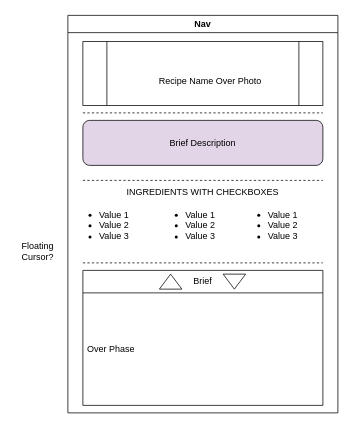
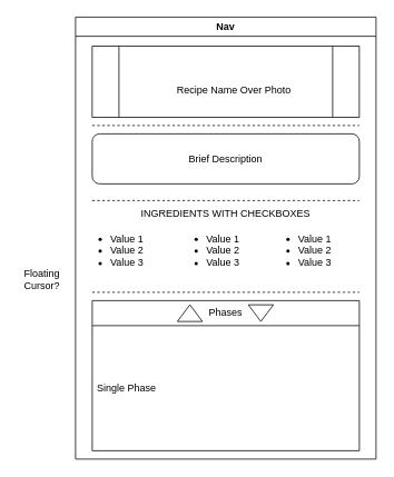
- <mxCell id="8" value="Brief Description" style="rounded=1;whiteSpace=wrap;html=1;fillColor=#e1d5e7;" vertex="1" parent="2"><mxGeometry x="20" y="140" width="320" height="60" as="geometry" /></mxCell>
+ <mxCell id="8" value="Brief Description" style="rounded=1;whiteSpace=wrap;html=1;" vertex="1" parent="2"><mxGeometry x="20" y="140" width="320" height="60" as="geometry" /></mxCell>
- <mxCell id="6" value="Brief" style="swimlane;fontStyle=0;childLayout=stackLayout;horizontal=1;startSize=30;horizontalStack=0;resizeParent=1;resizeParentMax=0;resizeLast=0;collapsible=1;marginBottom=0;whiteSpace=wrap;html=1;" vertex="1" parent="2"><mxGeometry x="20" y="340" width="320" height="180" as="geometry"><mxRectangle x="20" y="290" width="150" height="30" as="alternateBounds" /></mxGeometry></mxCell>
+ <mxCell id="6" value="Phases" style="swimlane;fontStyle=0;childLayout=stackLayout;horizontal=1;startSize=30;horizontalStack=0;resizeParent=1;resizeParentMax=0;resizeLast=0;collapsible=1;marginBottom=0;whiteSpace=wrap;html=1;" vertex="1" parent="2"><mxGeometry x="20" y="340" width="320" height="180" as="geometry"><mxRectangle x="20" y="290" width="150" height="30" as="alternateBounds" /></mxGeometry></mxCell>
- <mxCell id="7" value="Over Phase" style="text;strokeColor=none;fillColor=none;align=left;verticalAlign=middle;spacingLeft=4;spacingRight=4;overflow=hidden;points=[[0,0.5],[1,0.5]];portConstraint=eastwest;rotatable=0;whiteSpace=wrap;html=1;" vertex="1" parent="6"><mxGeometry y="30" width="320" height="150" as="geometry" /></mxCell>
+ <mxCell id="7" value="Single Phase" style="text;strokeColor=none;fillColor=none;align=left;verticalAlign=middle;spacingLeft=4;spacingRight=4;overflow=hidden;points=[[0,0.5],[1,0.5]];portConstraint=eastwest;rotatable=0;whiteSpace=wrap;html=1;" vertex="1" parent="6"><mxGeometry y="30" width="320" height="150" as="geometry" /></mxCell>
